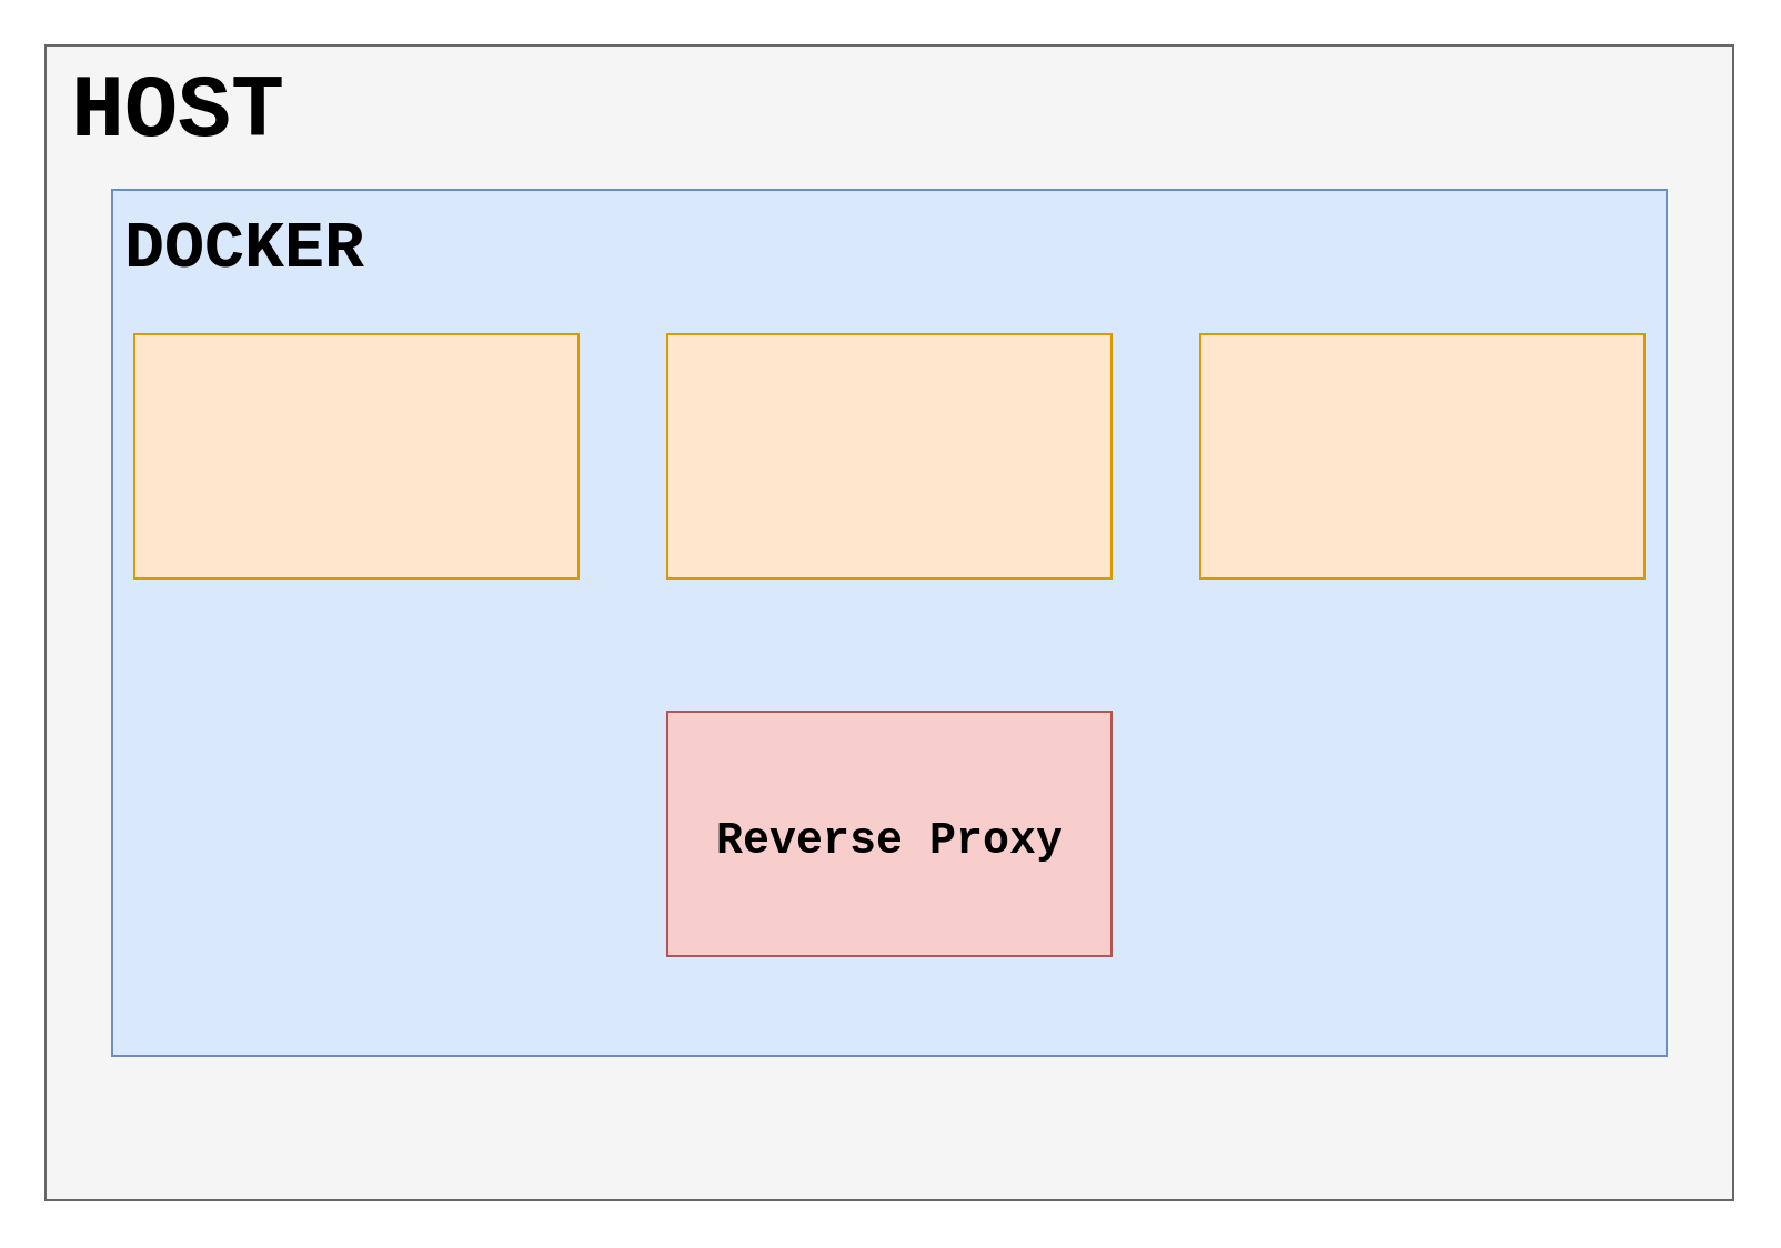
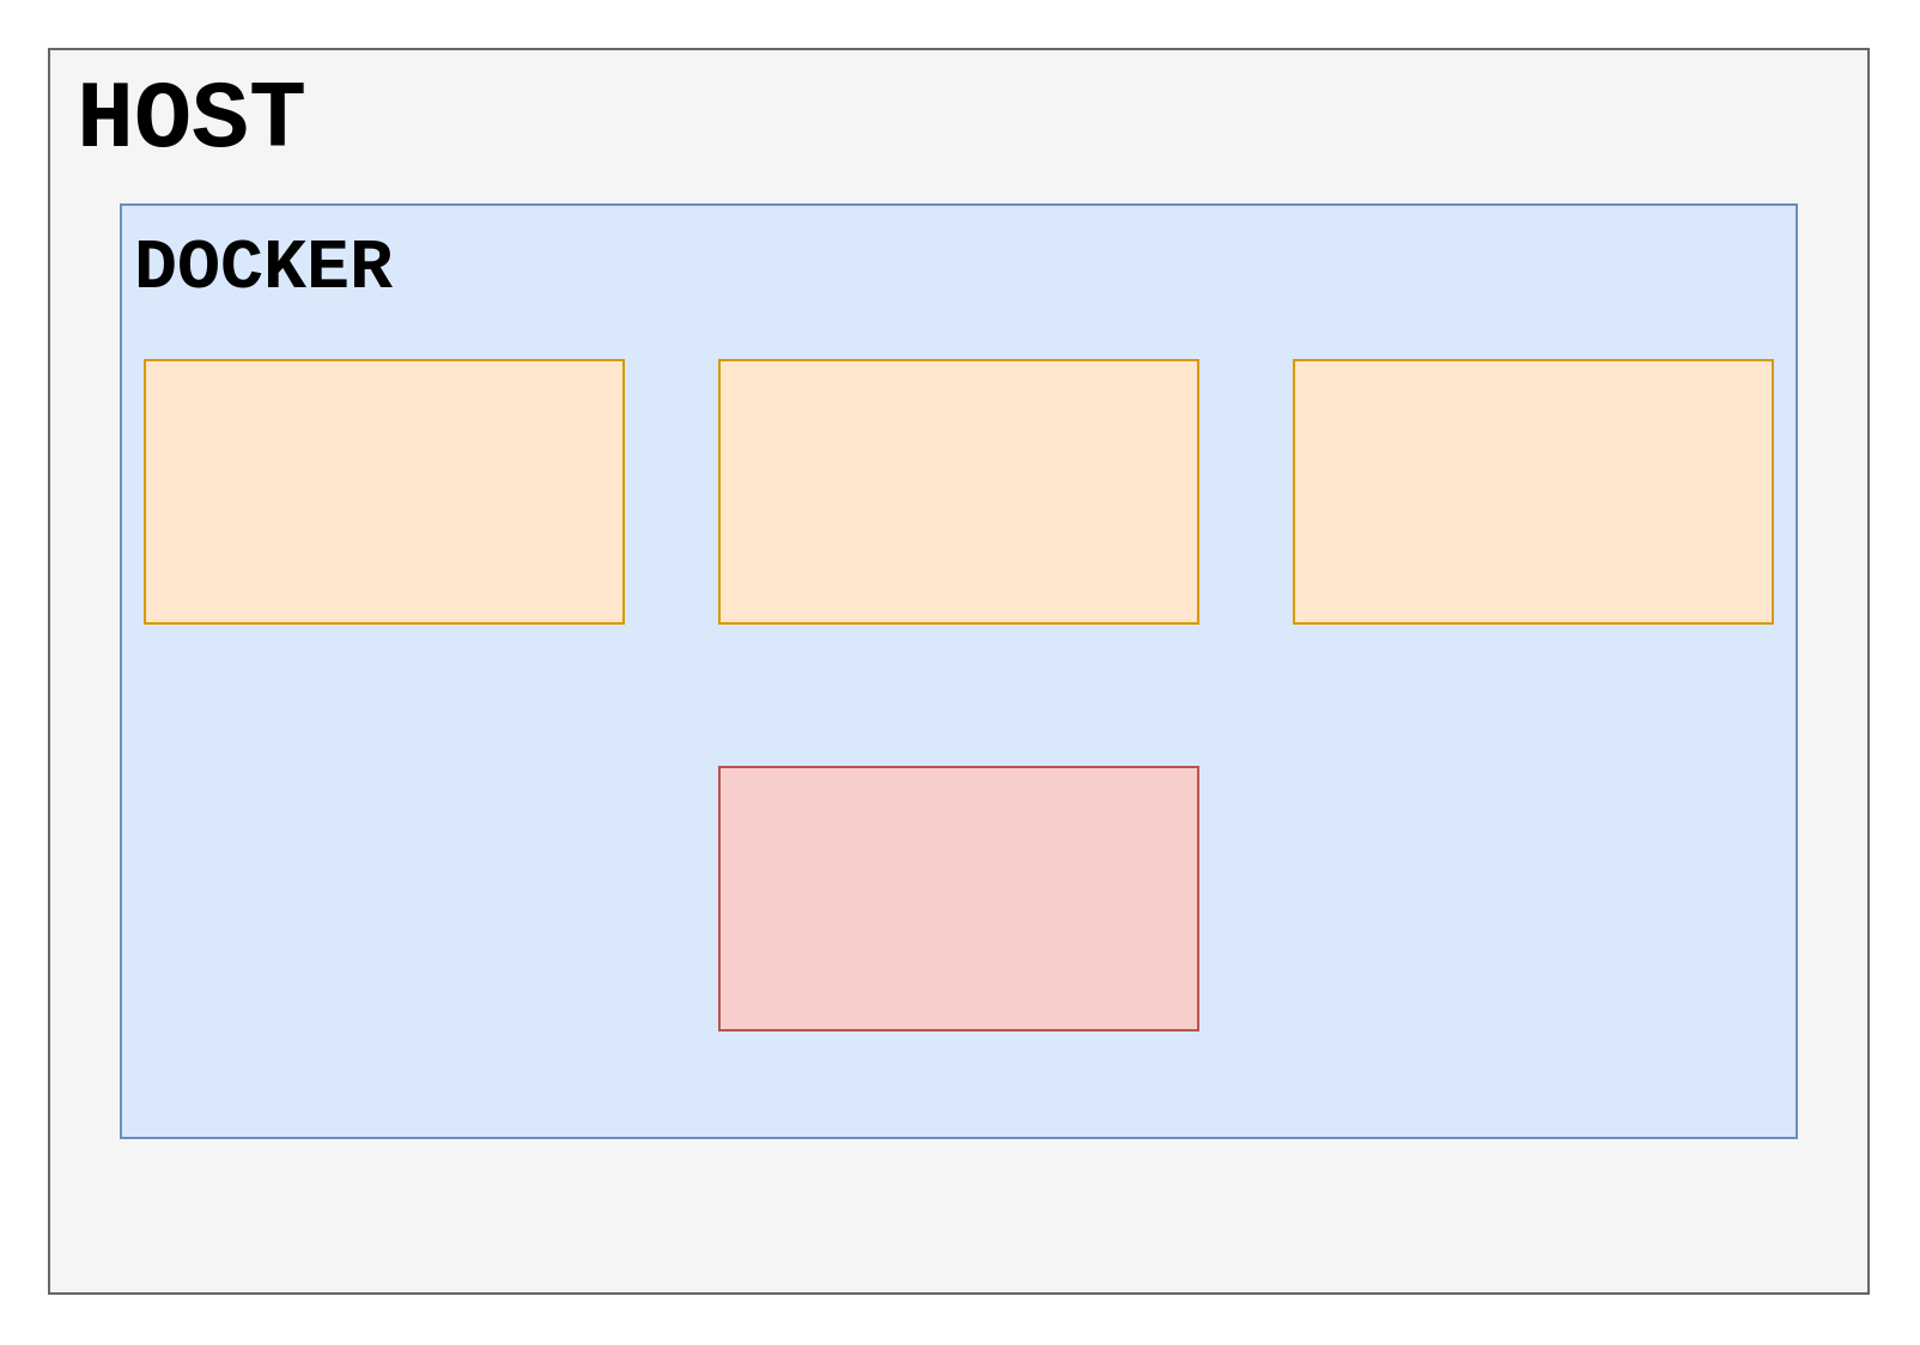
- <mxCell id="10" value="&lt;span style=&quot;font-size: 20px&quot;&gt;Reverse Proxy&lt;/span&gt;" style="text;html=1;strokeColor=none;fillColor=none;align=center;verticalAlign=middle;whiteSpace=wrap;rounded=0;fontFamily=Courier New;fontSize=30;fontStyle=1" vertex="1" parent="1"><mxGeometry x="317.5" y="365" width="165" height="20" as="geometry" /></mxCell>
